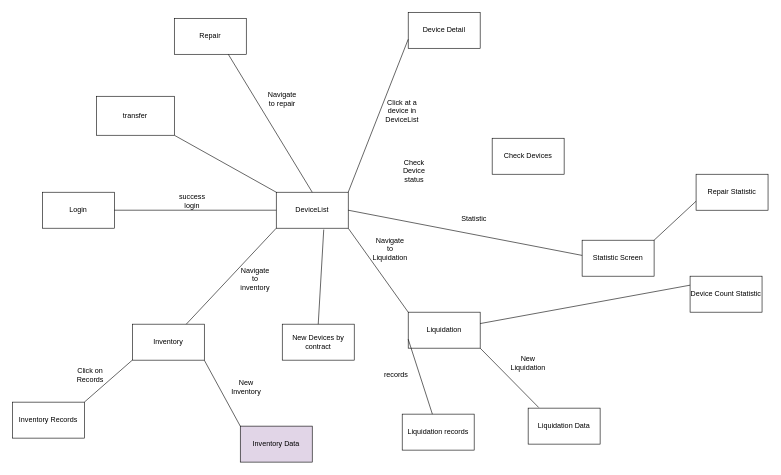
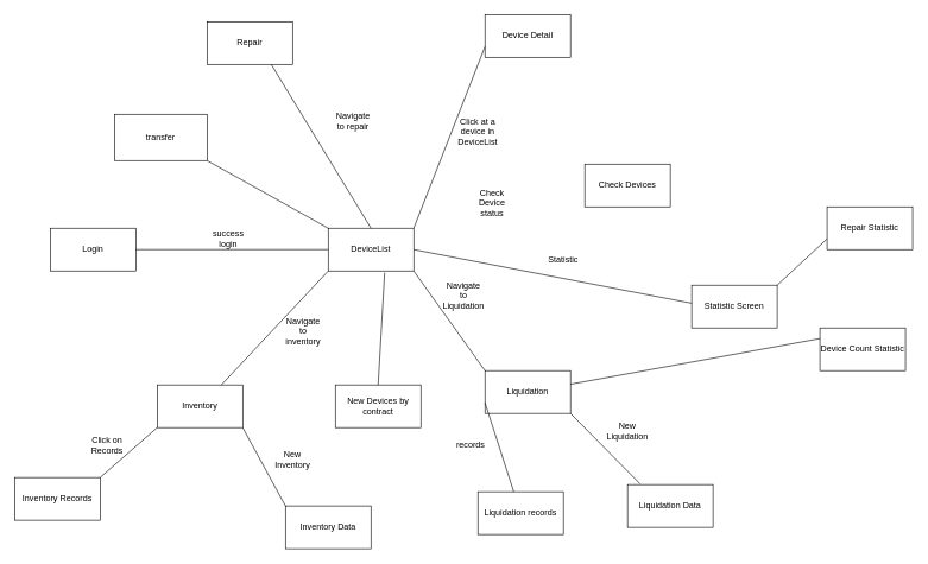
- <mxCell id="9" value="Navigate to repair" style="text;html=1;strokeColor=none;fillColor=none;align=center;verticalAlign=middle;whiteSpace=wrap;rounded=0;" parent="1" vertex="1"><mxGeometry x="440" y="150" width="60" height="30" as="geometry" /></mxCell>
+ <mxCell id="9" value="Navigate to repair" style="text;html=1;strokeColor=none;fillColor=none;align=center;verticalAlign=middle;whiteSpace=wrap;rounded=0;" parent="1" vertex="1"><mxGeometry x="465" y="155" width="60" height="30" as="geometry" /></mxCell>
- <mxCell id="15" value="Inventory Data" style="rounded=0;whiteSpace=wrap;html=1;fillColor=#e1d5e7;" parent="1" vertex="1"><mxGeometry x="400" y="710" width="120" height="60" as="geometry" /></mxCell>
+ <mxCell id="15" value="Inventory Data" style="rounded=0;whiteSpace=wrap;html=1;" parent="1" vertex="1"><mxGeometry x="400" y="710" width="120" height="60" as="geometry" /></mxCell>
